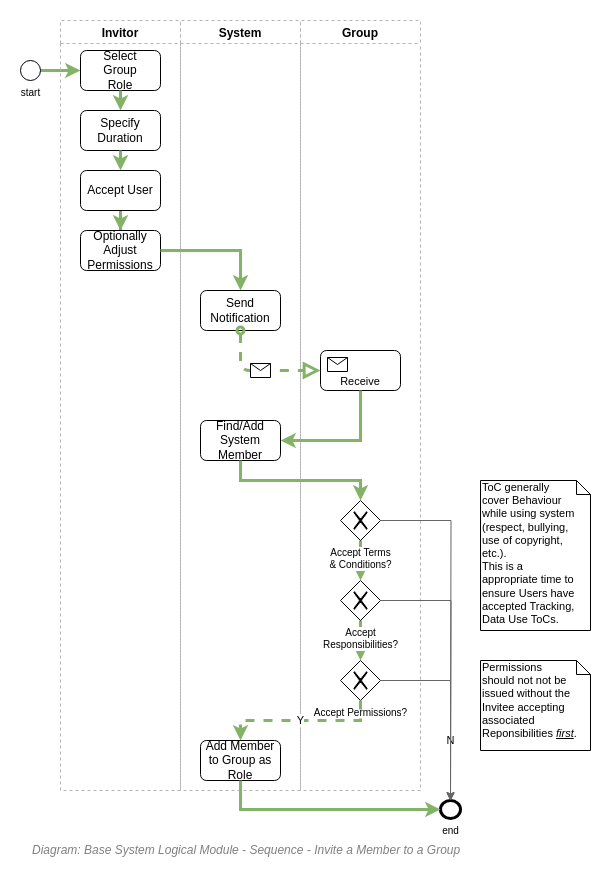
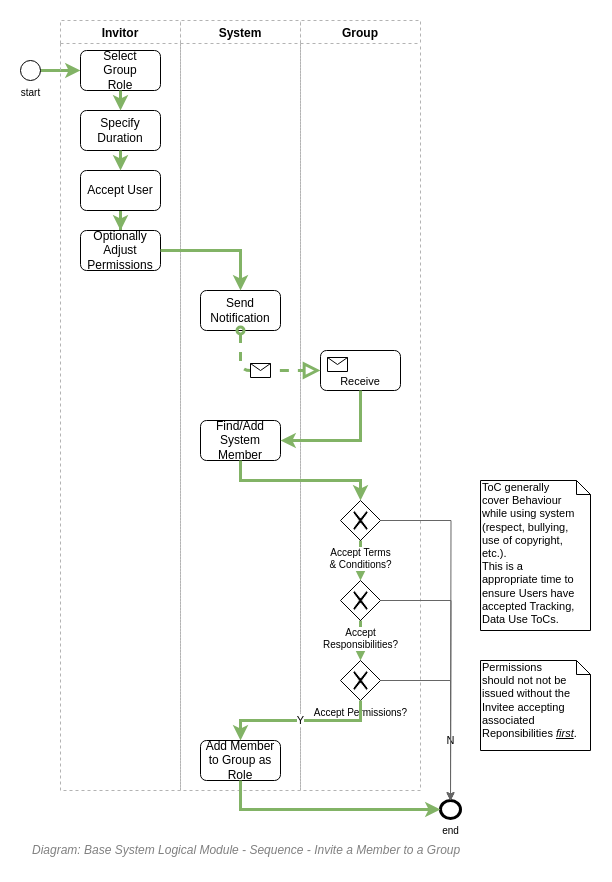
- <mxCell id="25" value="Y" style="edgeStyle=orthogonalEdgeStyle;rounded=0;jumpStyle=arc;orthogonalLoop=1;jettySize=auto;html=1;entryX=0.5;entryY=0;entryDx=0;entryDy=0;endArrow=classic;endFill=1;strokeColor=#82b366;fontSize=11;exitX=0.5;exitY=1;exitDx=0;exitDy=0;fillColor=#d5e8d4;strokeWidth=3;dashed=1;" edge="1" parent="1" source="20" target="15"><mxGeometry relative="1" as="geometry"><Array as="points"><mxPoint x="360" y="720" /><mxPoint x="240" y="720" /></Array></mxGeometry></mxCell>
+ <mxCell id="25" value="Y" style="edgeStyle=orthogonalEdgeStyle;rounded=0;jumpStyle=arc;orthogonalLoop=1;jettySize=auto;html=1;entryX=0.5;entryY=0;entryDx=0;entryDy=0;endArrow=classic;endFill=1;strokeColor=#82b366;fontSize=11;exitX=0.5;exitY=1;exitDx=0;exitDy=0;fillColor=#d5e8d4;strokeWidth=3;" edge="1" parent="1" source="20" target="15"><mxGeometry relative="1" as="geometry"><Array as="points"><mxPoint x="360" y="720" /><mxPoint x="240" y="720" /></Array></mxGeometry></mxCell>
